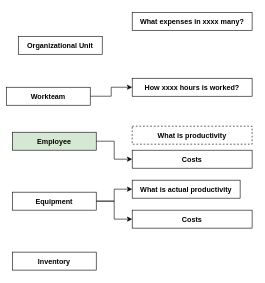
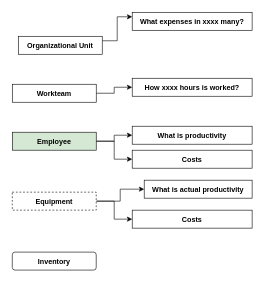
+ <mxCell id="10" style="edgeStyle=orthogonalEdgeStyle;rounded=0;orthogonalLoop=1;jettySize=auto;html=1;exitX=1;exitY=0.25;exitDx=0;exitDy=0;entryX=0;entryY=0.25;entryDx=0;entryDy=0;" edge="1" parent="1" source="11" target="13"><mxGeometry relative="1" as="geometry" /></mxCell>
- <mxCell id="9" value="Workteam" style="fontStyle=1;" vertex="1" parent="1"><mxGeometry x="10" y="145" width="140" height="30" as="geometry" /></mxCell>
+ <mxCell id="9" value="Workteam" style="fontStyle=1;" vertex="1" parent="1"><mxGeometry x="20" y="140" width="140" height="30" as="geometry" /></mxCell>
+ <mxCell id="5" value="" style="edgeStyle=orthogonalEdgeStyle;rounded=0;orthogonalLoop=1;jettySize=auto;html=1;" edge="1" parent="1" source="7" target="15"><mxGeometry relative="1" as="geometry" /></mxCell>
- <mxCell id="15" value="What is productivity" style="fontStyle=1;fillColor=rgb(255, 255, 255);dashed=1;" vertex="1" parent="1"><mxGeometry x="220" y="210" width="200" height="30" as="geometry" /></mxCell>
+ <mxCell id="15" value="What is productivity" style="fontStyle=1;fillColor=rgb(255, 255, 255);" vertex="1" parent="1"><mxGeometry x="220" y="210" width="200" height="30" as="geometry" /></mxCell>
- <mxCell id="16" value="What is actual productivity" style="fontStyle=1;fillColor=rgb(255, 255, 255);" vertex="1" parent="1"><mxGeometry x="220" y="300" width="180" height="30" as="geometry" /></mxCell>
+ <mxCell id="16" value="What is actual productivity" style="fontStyle=1;fillColor=rgb(255, 255, 255);" vertex="1" parent="1"><mxGeometry x="240" y="300" width="180" height="30" as="geometry" /></mxCell>
- <mxCell id="4" value="Equipment" style="fontStyle=1;" vertex="1" parent="1"><mxGeometry x="20" y="320" width="140" height="30" as="geometry" /></mxCell>
+ <mxCell id="4" value="Equipment" style="fontStyle=1;dashed=1;" vertex="1" parent="1"><mxGeometry x="20" y="320" width="140" height="30" as="geometry" /></mxCell>
- <mxCell id="12" value="Inventory" style="fontStyle=1;" vertex="1" parent="1"><mxGeometry x="20" y="420" width="140" height="30" as="geometry" /></mxCell>
+ <mxCell id="12" value="Inventory" style="fontStyle=1;rounded=1;" vertex="1" parent="1"><mxGeometry x="20" y="420" width="140" height="30" as="geometry" /></mxCell>
